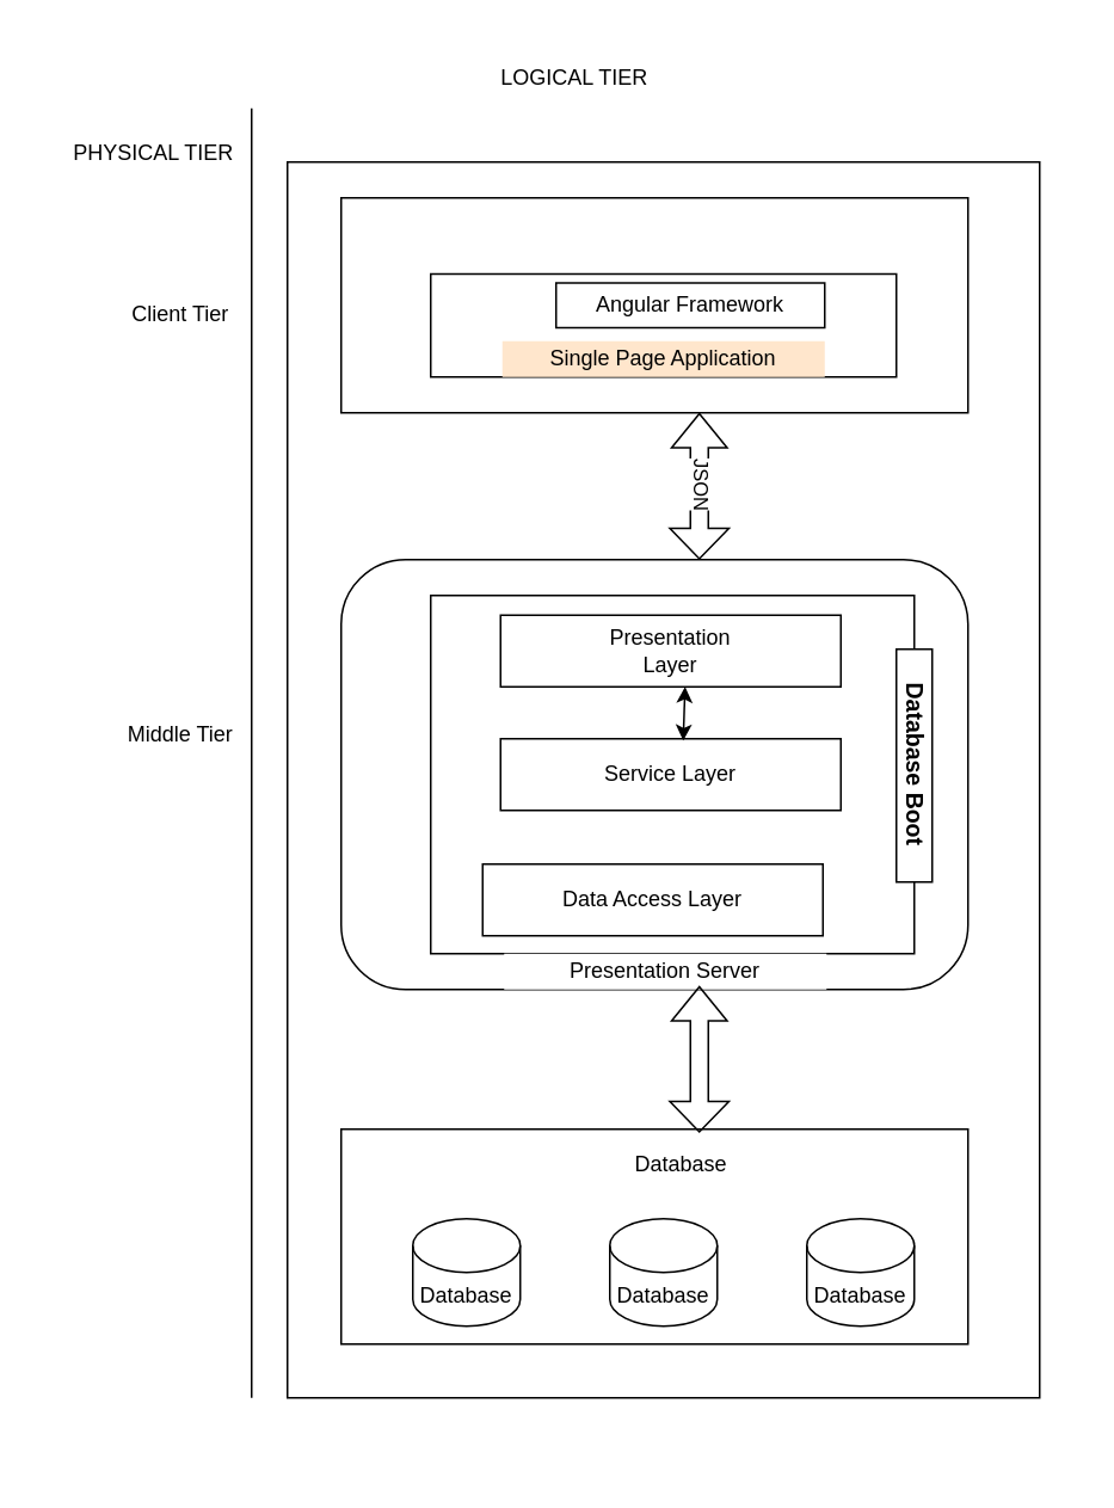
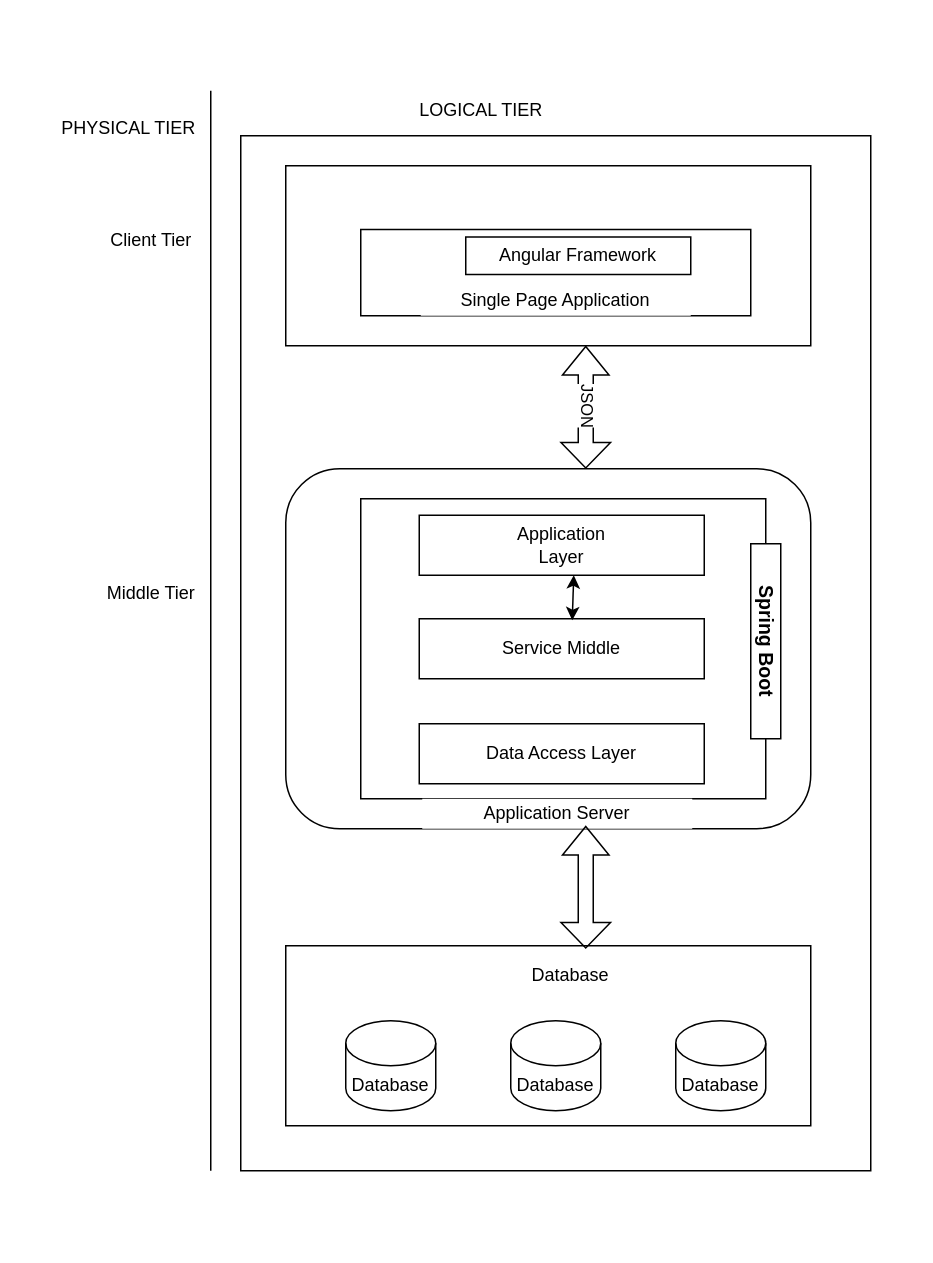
- <mxCell id="24" value="LOGICAL TIER" style="text;html=1;align=center;verticalAlign=middle;resizable=0;points=[];autosize=1;strokeColor=none;fillColor=none;" vertex="1" parent="1"><mxGeometry x="265" y="28" width="110" height="30" as="geometry" /></mxCell>
+ <mxCell id="24" value="LOGICAL TIER" style="text;html=1;align=center;verticalAlign=middle;resizable=0;points=[];autosize=1;strokeColor=none;fillColor=none;" vertex="1" parent="1"><mxGeometry x="265" y="58" width="110" height="30" as="geometry" /></mxCell>
- <mxCell id="26" value="Client Tier" style="text;html=1;align=center;verticalAlign=middle;resizable=0;points=[];autosize=1;strokeColor=none;fillColor=none;" vertex="1" parent="1"><mxGeometry x="60" y="160" width="80" height="30" as="geometry" /></mxCell>
+ <mxCell id="26" value="Client Tier" style="text;html=1;align=center;verticalAlign=middle;resizable=0;points=[];autosize=1;strokeColor=none;fillColor=none;" vertex="1" parent="1"><mxGeometry x="60" y="145" width="80" height="30" as="geometry" /></mxCell>
- <mxCell id="17" value="Single Page Application" style="rounded=0;whiteSpace=wrap;html=1;strokeWidth=0;strokeColor=none;fillColor=#ffe6cc;" vertex="1" parent="1"><mxGeometry x="280" y="190" width="180" height="20" as="geometry" /></mxCell>
+ <mxCell id="17" value="Single Page Application" style="rounded=0;whiteSpace=wrap;html=1;strokeWidth=0;strokeColor=none;" vertex="1" parent="1"><mxGeometry x="280" y="190" width="180" height="20" as="geometry" /></mxCell>
- <mxCell id="11" value="Presentation&lt;div&gt;Layer&lt;/div&gt;" style="rounded=0;whiteSpace=wrap;html=1;" vertex="1" parent="1"><mxGeometry x="279" y="343" width="190" height="40" as="geometry" /></mxCell>
+ <mxCell id="11" value="Application&lt;div&gt;Layer&lt;/div&gt;" style="rounded=0;whiteSpace=wrap;html=1;" vertex="1" parent="1"><mxGeometry x="279" y="343" width="190" height="40" as="geometry" /></mxCell>
- <mxCell id="14" value="&lt;font size=&quot;1&quot; style=&quot;&quot;&gt;&lt;b style=&quot;font-size: 13px;&quot;&gt;Database Boot&lt;/b&gt;&lt;/font&gt;" style="rounded=0;whiteSpace=wrap;html=1;textDirection=vertical-lr;" vertex="1" parent="1"><mxGeometry x="500" y="362" width="20" height="130" as="geometry" /></mxCell>
+ <mxCell id="14" value="&lt;font size=&quot;1&quot; style=&quot;&quot;&gt;&lt;b style=&quot;font-size: 13px;&quot;&gt;Spring Boot&lt;/b&gt;&lt;/font&gt;" style="rounded=0;whiteSpace=wrap;html=1;textDirection=vertical-lr;" vertex="1" parent="1"><mxGeometry x="500" y="362" width="20" height="130" as="geometry" /></mxCell>
- <mxCell id="27" value="Middle Tier" style="text;html=1;align=center;verticalAlign=middle;resizable=0;points=[];autosize=1;strokeColor=none;fillColor=none;" vertex="1" parent="1"><mxGeometry x="60" y="395" width="80" height="30" as="geometry" /></mxCell>
+ <mxCell id="27" value="Middle Tier" style="text;html=1;align=center;verticalAlign=middle;resizable=0;points=[];autosize=1;strokeColor=none;fillColor=none;" vertex="1" parent="1"><mxGeometry x="60" y="380" width="80" height="30" as="geometry" /></mxCell>
- <mxCell id="12" value="Service Layer" style="rounded=0;whiteSpace=wrap;html=1;" vertex="1" parent="1"><mxGeometry x="279" y="412" width="190" height="40" as="geometry" /></mxCell>
+ <mxCell id="12" value="Service Middle" style="rounded=0;whiteSpace=wrap;html=1;" vertex="1" parent="1"><mxGeometry x="279" y="412" width="190" height="40" as="geometry" /></mxCell>
- <mxCell id="13" value="Data Access Layer" style="rounded=0;whiteSpace=wrap;html=1;" vertex="1" parent="1"><mxGeometry x="269" y="482" width="190" height="40" as="geometry" /></mxCell>
+ <mxCell id="13" value="Data Access Layer" style="rounded=0;whiteSpace=wrap;html=1;" vertex="1" parent="1"><mxGeometry x="279" y="482" width="190" height="40" as="geometry" /></mxCell>
- <mxCell id="18" value="Presentation Server" style="rounded=0;whiteSpace=wrap;html=1;strokeWidth=0;strokeColor=none;" vertex="1" parent="1"><mxGeometry x="281" y="532" width="180" height="20" as="geometry" /></mxCell>
+ <mxCell id="18" value="Application Server" style="rounded=0;whiteSpace=wrap;html=1;strokeWidth=0;strokeColor=none;" vertex="1" parent="1"><mxGeometry x="281" y="532" width="180" height="20" as="geometry" /></mxCell>
